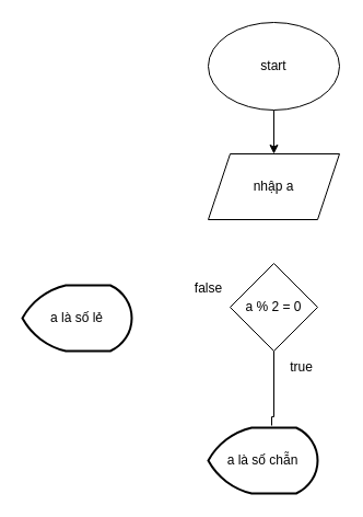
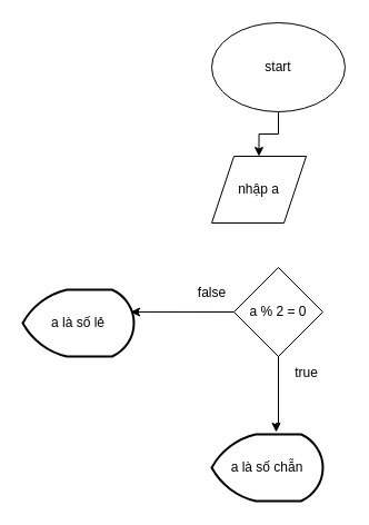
- <mxCell id="4" value="nhập a" style="shape=parallelogram;perimeter=parallelogramPerimeter;whiteSpace=wrap;html=1;fixedSize=1;" vertex="1" parent="1"><mxGeometry x="190" y="140" width="120" height="60" as="geometry" /></mxCell>
+ <mxCell id="4" value="nhập a" style="shape=parallelogram;perimeter=parallelogramPerimeter;whiteSpace=wrap;html=1;fixedSize=1;" vertex="1" parent="1"><mxGeometry x="190" y="140" width="85" height="60" as="geometry" /></mxCell>
+ <mxCell id="10" style="edgeStyle=orthogonalEdgeStyle;rounded=0;orthogonalLoop=1;jettySize=auto;html=1;exitX=0;exitY=0.5;exitDx=0;exitDy=0;entryX=0.97;entryY=0.333;entryDx=0;entryDy=0;entryPerimeter=0;" edge="1" parent="1" source="5" target="9"><mxGeometry relative="1" as="geometry" /></mxCell>
- <mxCell id="7" style="edgeStyle=orthogonalEdgeStyle;rounded=0;orthogonalLoop=1;jettySize=auto;html=1;exitX=0.5;exitY=1;exitDx=0;exitDy=0;entryX=0.58;entryY=-0.033;entryDx=0;entryDy=0;entryPerimeter=0;endArrow=none;" edge="1" parent="1" source="5" target="6"><mxGeometry relative="1" as="geometry"><Array as="points"><mxPoint x="250" y="380" /><mxPoint x="248" y="380" /></Array></mxGeometry></mxCell>
+ <mxCell id="7" style="edgeStyle=orthogonalEdgeStyle;rounded=0;orthogonalLoop=1;jettySize=auto;html=1;exitX=0.5;exitY=1;exitDx=0;exitDy=0;entryX=0.58;entryY=-0.033;entryDx=0;entryDy=0;entryPerimeter=0;" edge="1" parent="1" source="5" target="6"><mxGeometry relative="1" as="geometry"><Array as="points"><mxPoint x="250" y="380" /><mxPoint x="248" y="380" /></Array></mxGeometry></mxCell>
